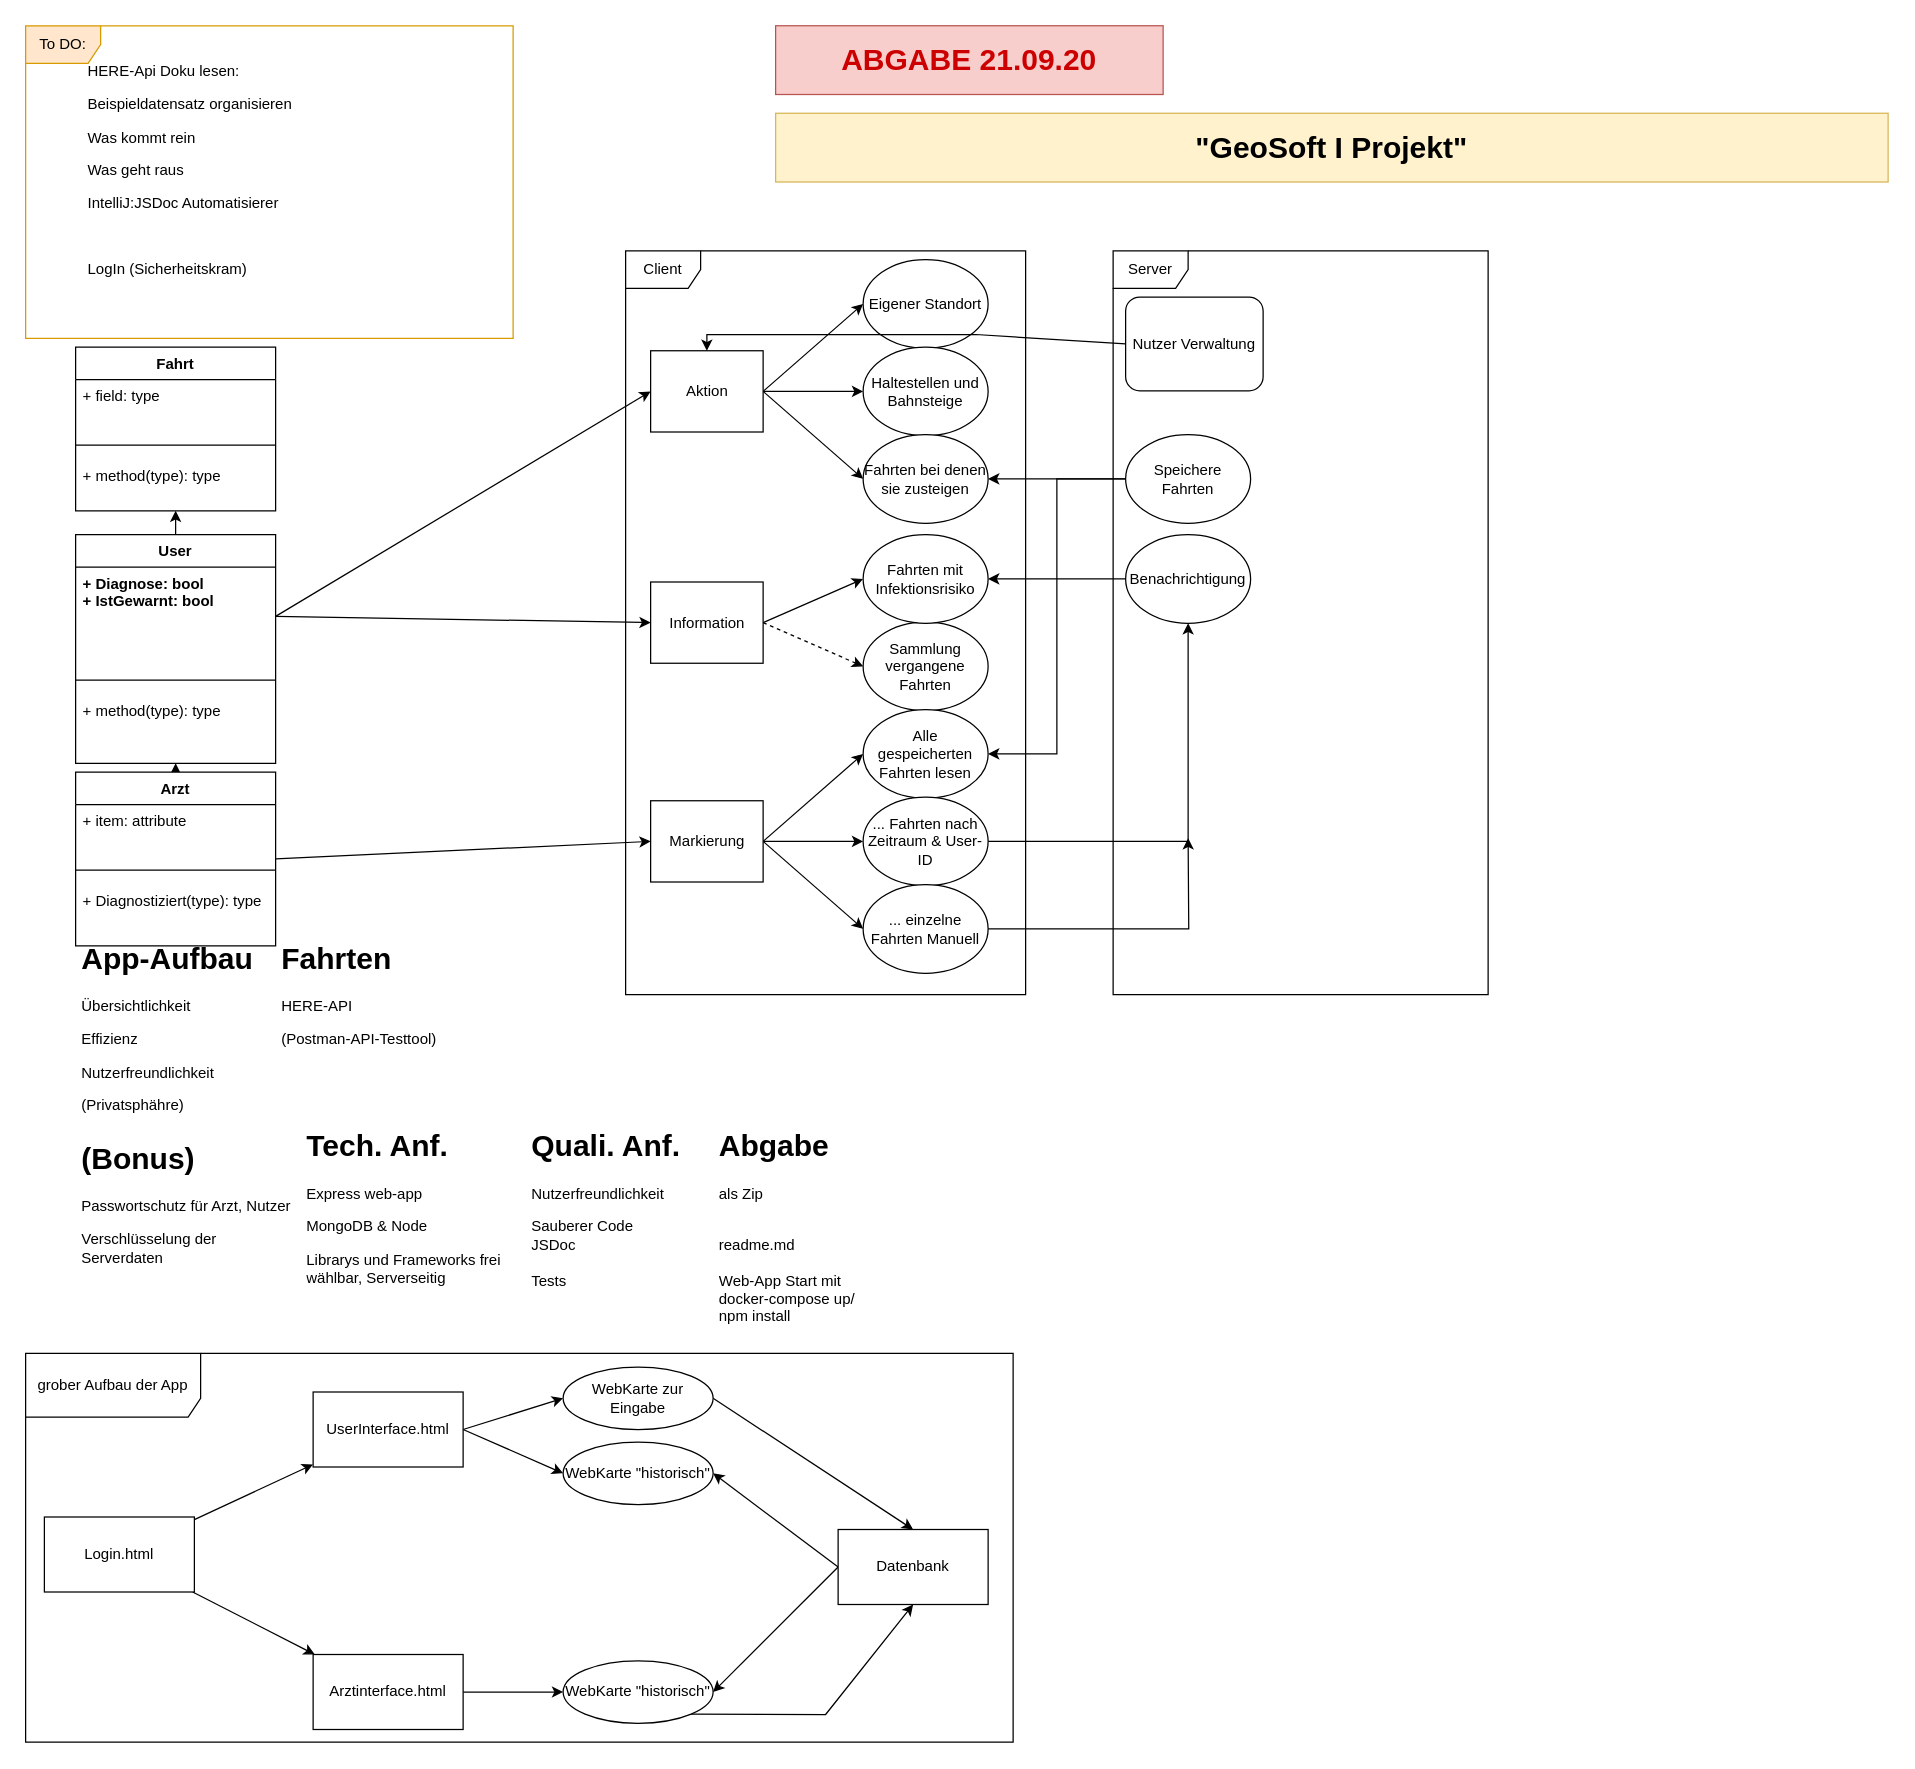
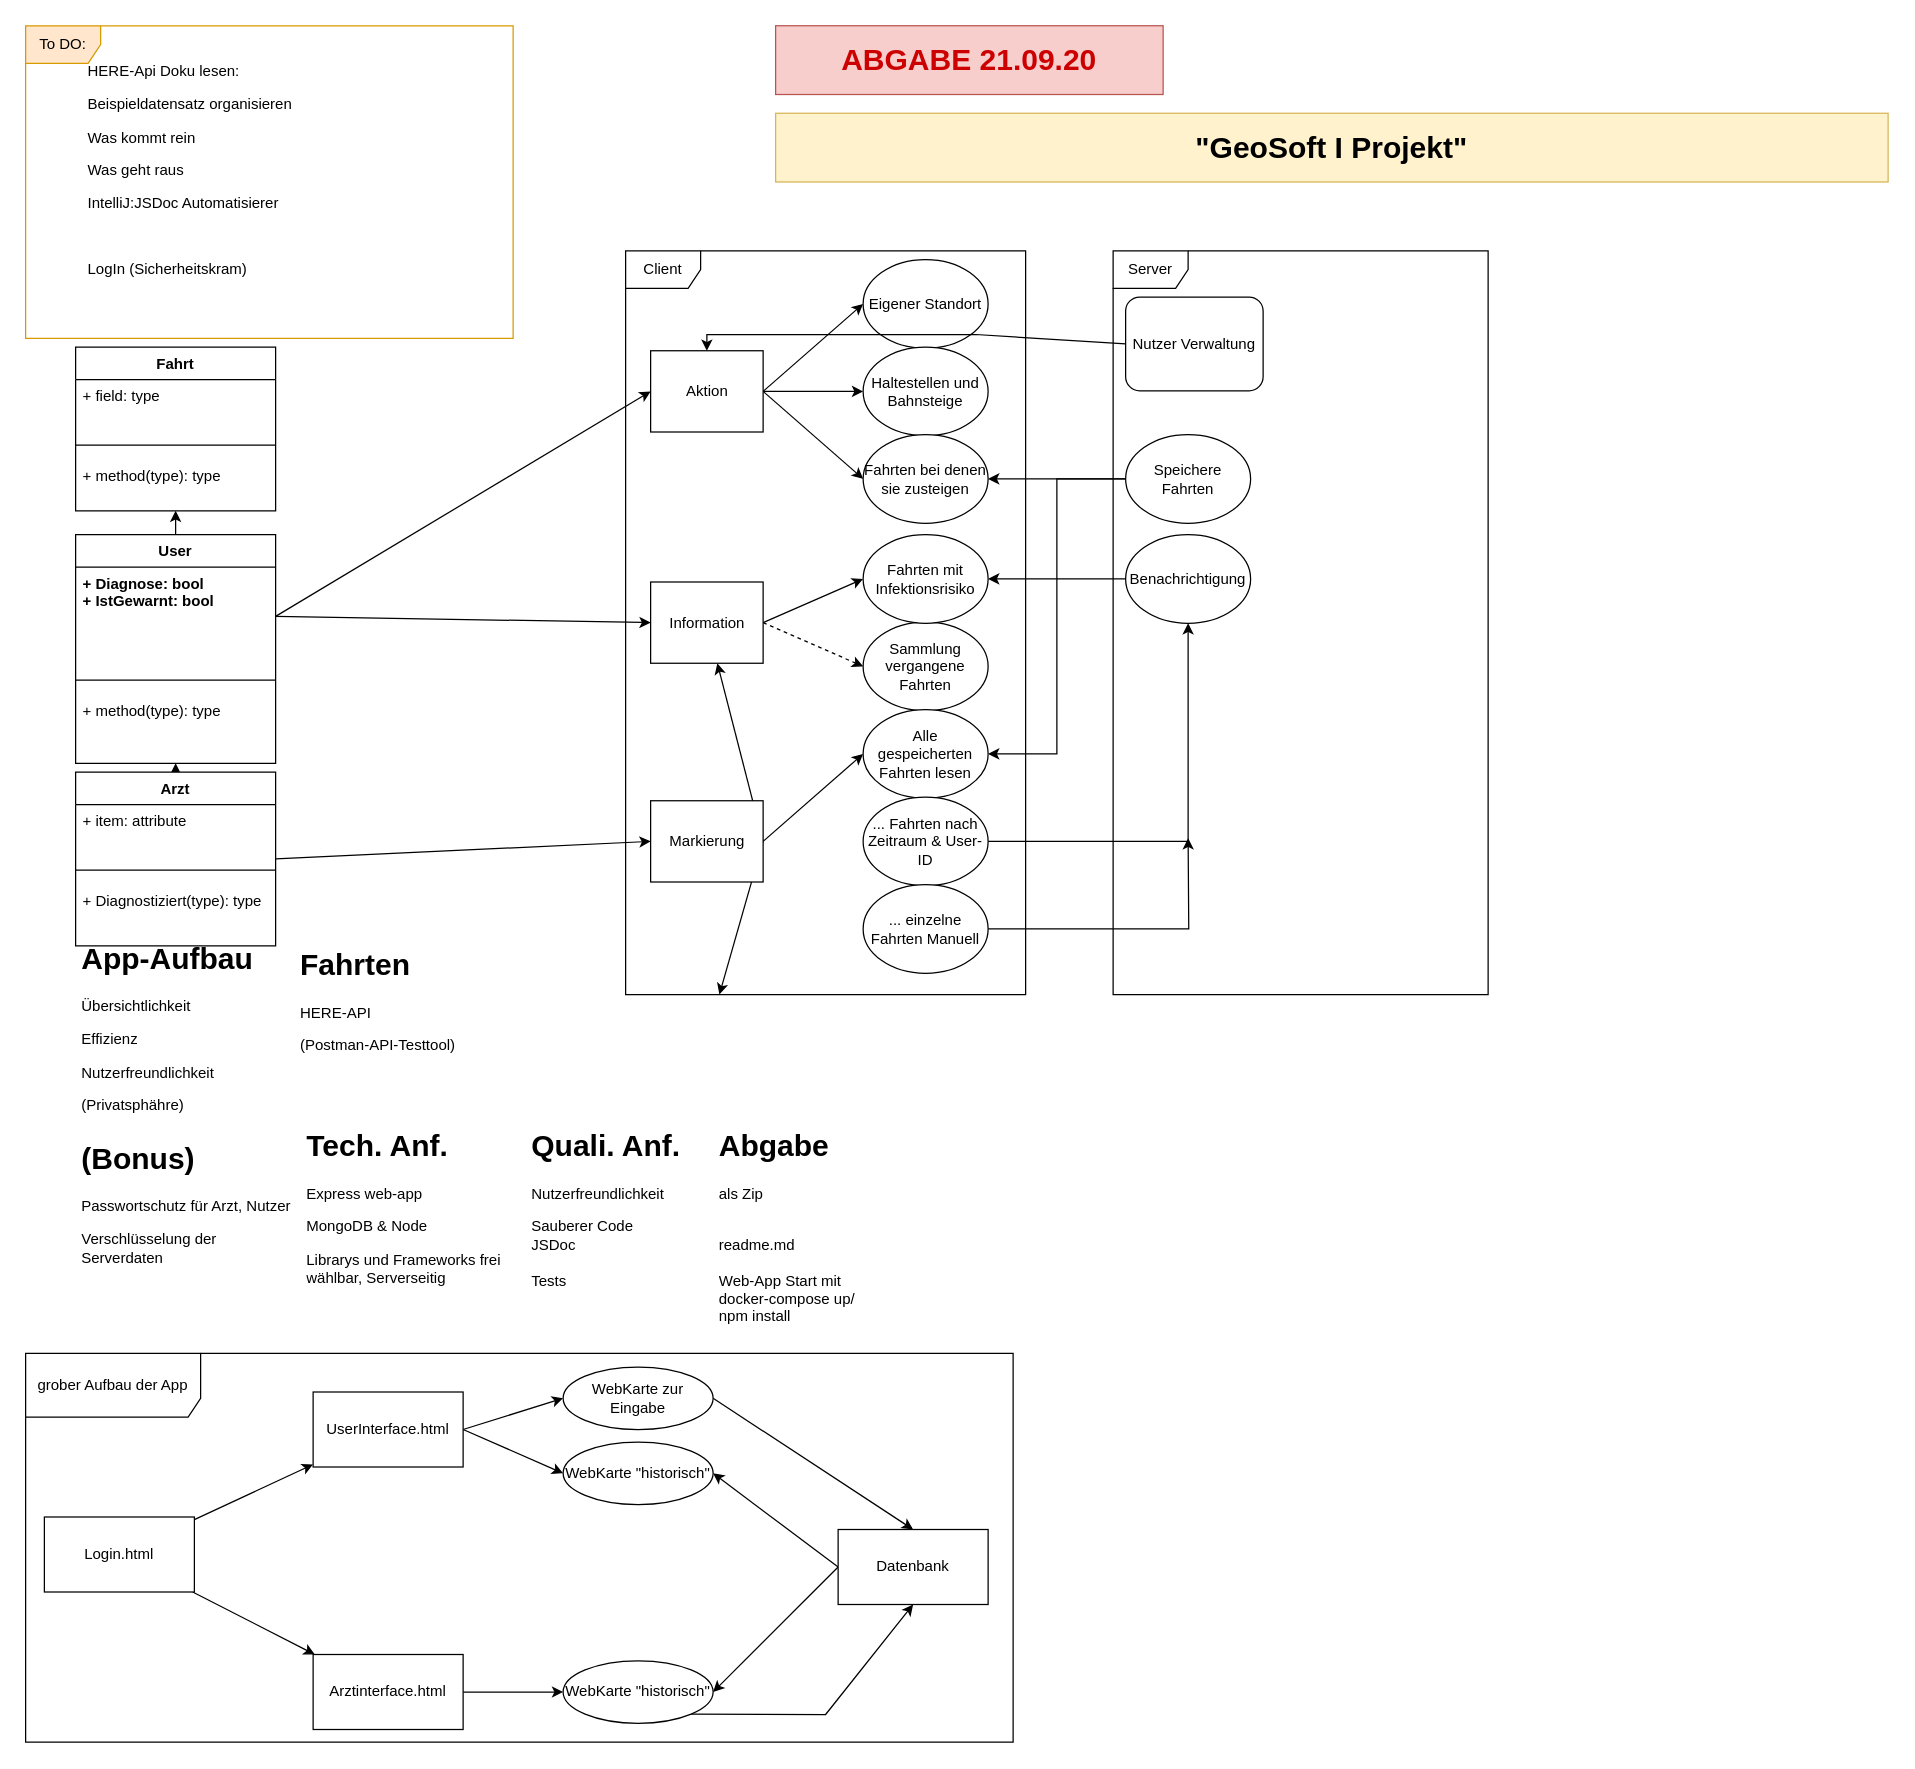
- <mxCell id="25" style="edgeStyle=none;rounded=0;orthogonalLoop=1;jettySize=auto;html=1;exitX=1;exitY=0.5;exitDx=0;exitDy=0;entryX=0;entryY=0.5;entryDx=0;entryDy=0;" parent="1" source="28" target="31" edge="1"><mxGeometry relative="1" as="geometry" /></mxCell>
+ <mxCell id="25" style="edgeStyle=none;rounded=0;orthogonalLoop=1;jettySize=auto;html=1;exitX=1;exitY=0.5;exitDx=0;exitDy=0;" parent="1" source="28" target="20" edge="1"><mxGeometry relative="1" as="geometry" /></mxCell>
- <mxCell id="27" style="edgeStyle=none;rounded=0;orthogonalLoop=1;jettySize=auto;html=1;exitX=1;exitY=0.5;exitDx=0;exitDy=0;entryX=0;entryY=0.5;entryDx=0;entryDy=0;" parent="1" source="28" target="33" edge="1"><mxGeometry relative="1" as="geometry" /></mxCell>
+ <mxCell id="27" style="edgeStyle=none;rounded=0;orthogonalLoop=1;jettySize=auto;html=1;exitX=1;exitY=0.5;exitDx=0;exitDy=0;" parent="1" source="28" target="9" edge="1"><mxGeometry relative="1" as="geometry" /></mxCell>
- <mxCell id="38" value="&lt;h1&gt;Fahrten&lt;/h1&gt;&lt;p&gt;HERE-API&lt;/p&gt;&lt;p&gt;(Postman-API-Testtool)&lt;br&gt;&lt;/p&gt;" style="text;html=1;strokeColor=none;fillColor=none;spacing=5;spacingTop=-20;whiteSpace=wrap;overflow=hidden;rounded=0;" parent="1" vertex="1"><mxGeometry x="220" y="747" width="190" height="135" as="geometry" /></mxCell>
+ <mxCell id="38" value="&lt;h1&gt;Fahrten&lt;/h1&gt;&lt;p&gt;HERE-API&lt;/p&gt;&lt;p&gt;(Postman-API-Testtool)&lt;br&gt;&lt;/p&gt;" style="text;html=1;strokeColor=none;fillColor=none;spacing=5;spacingTop=-20;whiteSpace=wrap;overflow=hidden;rounded=0;" parent="1" vertex="1"><mxGeometry x="235" y="752" width="190" height="135" as="geometry" /></mxCell>
